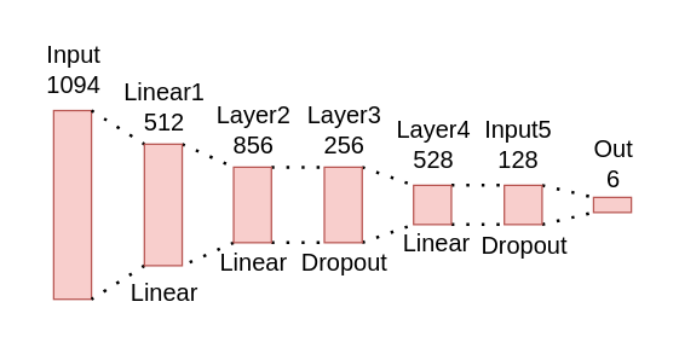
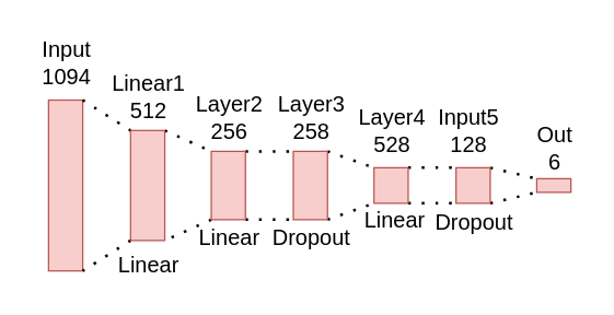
- <mxCell id="13" value="Layer2&lt;br&gt;&lt;span style=&quot;background-color: transparent; color: light-dark(rgb(0, 0, 0), rgb(255, 255, 255));&quot;&gt;856&lt;/span&gt;" style="text;html=1;align=center;verticalAlign=middle;resizable=0;points=[];autosize=1;strokeColor=none;fillColor=none;fontSize=16;" vertex="1" parent="1"><mxGeometry x="133" y="60" width="67" height="50" as="geometry" /></mxCell>
+ <mxCell id="13" value="Layer2&lt;br&gt;&lt;span style=&quot;background-color: transparent; color: light-dark(rgb(0, 0, 0), rgb(255, 255, 255));&quot;&gt;256&lt;/span&gt;" style="text;html=1;align=center;verticalAlign=middle;resizable=0;points=[];autosize=1;strokeColor=none;fillColor=none;fontSize=16;" vertex="1" parent="1"><mxGeometry x="133" y="60" width="67" height="50" as="geometry" /></mxCell>
- <mxCell id="31" value="Layer3&lt;br&gt;&lt;span style=&quot;background-color: transparent; color: light-dark(rgb(0, 0, 0), rgb(255, 255, 255));&quot;&gt;256&lt;/span&gt;" style="text;html=1;align=center;verticalAlign=middle;resizable=0;points=[];autosize=1;strokeColor=none;fillColor=none;fontSize=16;" vertex="1" parent="1"><mxGeometry x="193" y="60" width="67" height="50" as="geometry" /></mxCell>
+ <mxCell id="31" value="Layer3&lt;br&gt;&lt;span style=&quot;background-color: transparent; color: light-dark(rgb(0, 0, 0), rgb(255, 255, 255));&quot;&gt;258&lt;/span&gt;" style="text;html=1;align=center;verticalAlign=middle;resizable=0;points=[];autosize=1;strokeColor=none;fillColor=none;fontSize=16;" vertex="1" parent="1"><mxGeometry x="193" y="60" width="67" height="50" as="geometry" /></mxCell>
